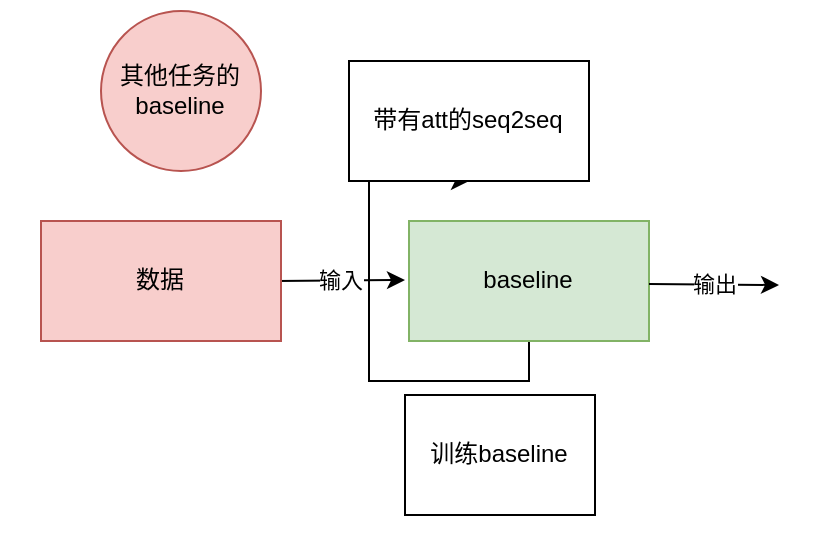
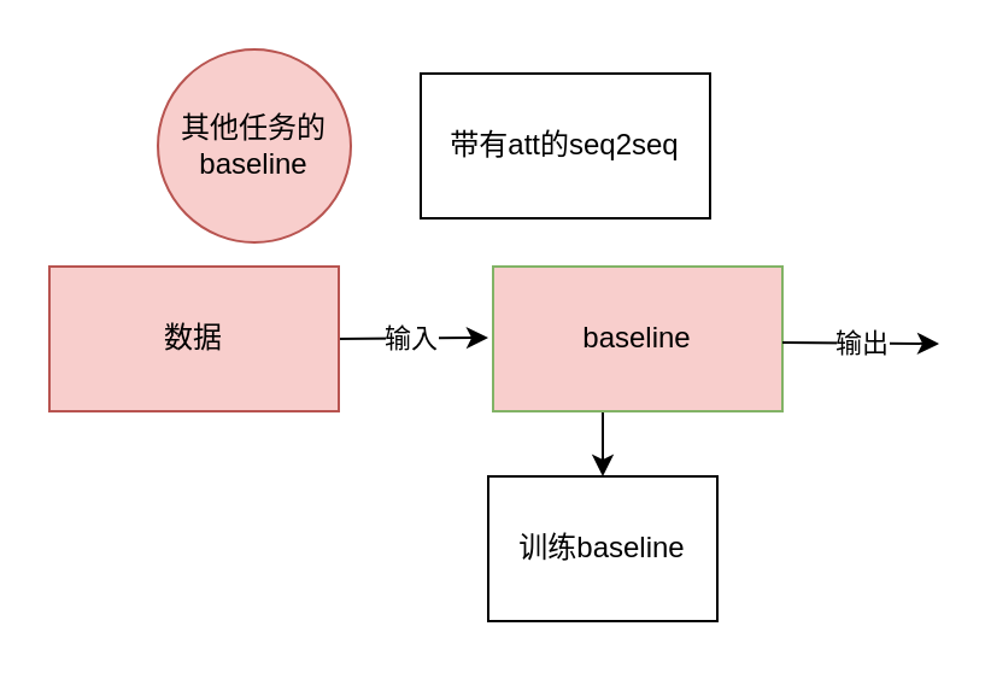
- <mxCell id="10" value="其他任务的baseline" style="ellipse;whiteSpace=wrap;html=1;aspect=fixed;fillColor=#f8cecc;strokeColor=#b85450;" vertex="1" parent="1"><mxGeometry x="50" y="5" width="80" height="80" as="geometry" /></mxCell>
+ <mxCell id="10" value="其他任务的baseline" style="ellipse;whiteSpace=wrap;html=1;aspect=fixed;fillColor=#f8cecc;strokeColor=#b85450;" vertex="1" parent="1"><mxGeometry x="65" y="20" width="80" height="80" as="geometry" /></mxCell>
- <mxCell id="3" value="baseline" style="rounded=0;whiteSpace=wrap;html=1;fillColor=#d5e8d4;strokeColor=#82b366;" vertex="1" parent="1"><mxGeometry x="204" y="110" width="120" height="60" as="geometry" /></mxCell>
+ <mxCell id="3" value="baseline" style="rounded=0;whiteSpace=wrap;html=1;fillColor=#f8cecc;strokeColor=#82b366;" vertex="1" parent="1"><mxGeometry x="204" y="110" width="120" height="60" as="geometry" /></mxCell>
- <mxCell id="2" style="edgeStyle=orthogonalEdgeStyle;rounded=0;orthogonalLoop=1;jettySize=auto;html=1;exitX=0.5;exitY=1;exitDx=0;exitDy=0;" edge="1" parent="1" source="3" target="11"><mxGeometry relative="1" as="geometry" /></mxCell>
+ <mxCell id="2" style="edgeStyle=orthogonalEdgeStyle;rounded=0;orthogonalLoop=1;jettySize=auto;html=1;exitX=0.5;exitY=1;exitDx=0;exitDy=0;entryX=0.5;entryY=0;entryDx=0;entryDy=0;" edge="1" parent="1" source="3" target="8"><mxGeometry relative="1" as="geometry" /></mxCell>
